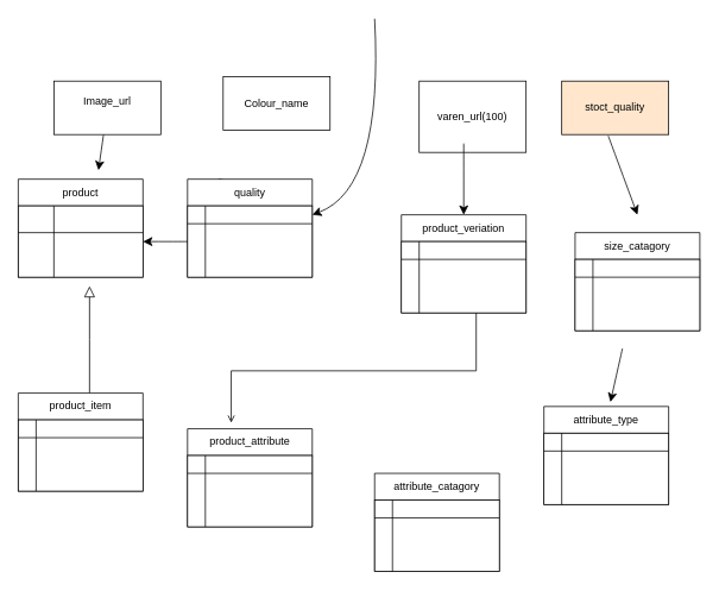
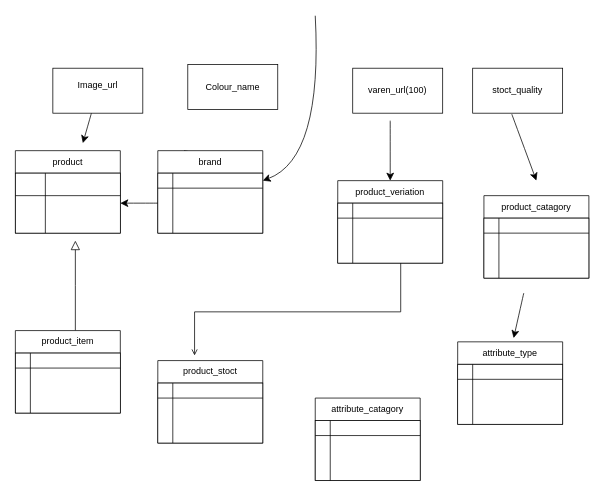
- <mxCell id="8" value="Image_url&lt;div&gt;&lt;br&gt;&lt;/div&gt;" style="rounded=0;whiteSpace=wrap;html=1;" vertex="1" parent="1"><mxGeometry x="60" y="90" width="120" height="60" as="geometry" /></mxCell>
+ <mxCell id="8" value="Image_url&lt;div&gt;&lt;br&gt;&lt;/div&gt;" style="rounded=0;whiteSpace=wrap;html=1;" vertex="1" parent="1"><mxGeometry x="70" y="90" width="120" height="60" as="geometry" /></mxCell>
- <mxCell id="9" value="stoct_quality" style="whiteSpace=wrap;html=1;fillColor=#ffe6cc;" vertex="1" parent="1"><mxGeometry x="630" y="90" width="120" height="60" as="geometry" /></mxCell>
+ <mxCell id="9" value="stoct_quality" style="whiteSpace=wrap;html=1;" vertex="1" parent="1"><mxGeometry x="630" y="90" width="120" height="60" as="geometry" /></mxCell>
- <mxCell id="5" value="varen_url(100)" style="rounded=0;whiteSpace=wrap;html=1;" vertex="1" parent="1"><mxGeometry x="470" y="90" width="120" height="80" as="geometry" /></mxCell>
+ <mxCell id="5" value="varen_url(100)" style="rounded=0;whiteSpace=wrap;html=1;" vertex="1" parent="1"><mxGeometry x="470" y="90" width="120" height="60" as="geometry" /></mxCell>
- <mxCell id="29" value="quality" style="swimlane;fontStyle=0;childLayout=stackLayout;horizontal=1;startSize=30;horizontalStack=0;resizeParent=1;resizeParentMax=0;resizeLast=0;collapsible=1;marginBottom=0;whiteSpace=wrap;html=1;" vertex="1" parent="1"><mxGeometry x="210" y="200" width="140" height="110" as="geometry" /></mxCell>
+ <mxCell id="29" value="brand" style="swimlane;fontStyle=0;childLayout=stackLayout;horizontal=1;startSize=30;horizontalStack=0;resizeParent=1;resizeParentMax=0;resizeLast=0;collapsible=1;marginBottom=0;whiteSpace=wrap;html=1;" vertex="1" parent="1"><mxGeometry x="210" y="200" width="140" height="110" as="geometry" /></mxCell>
- <mxCell id="16" value="size_catagory" style="swimlane;fontStyle=0;childLayout=stackLayout;horizontal=1;startSize=30;horizontalStack=0;resizeParent=1;resizeParentMax=0;resizeLast=0;collapsible=1;marginBottom=0;whiteSpace=wrap;html=1;" vertex="1" parent="1"><mxGeometry x="645" y="260" width="140" height="110" as="geometry" /></mxCell>
+ <mxCell id="16" value="product_catagory" style="swimlane;fontStyle=0;childLayout=stackLayout;horizontal=1;startSize=30;horizontalStack=0;resizeParent=1;resizeParentMax=0;resizeLast=0;collapsible=1;marginBottom=0;whiteSpace=wrap;html=1;" vertex="1" parent="1"><mxGeometry x="645" y="260" width="140" height="110" as="geometry" /></mxCell>
- <mxCell id="22" value="product_attribute" style="swimlane;fontStyle=0;childLayout=stackLayout;horizontal=1;startSize=30;horizontalStack=0;resizeParent=1;resizeParentMax=0;resizeLast=0;collapsible=1;marginBottom=0;whiteSpace=wrap;html=1;" vertex="1" parent="1"><mxGeometry x="210" y="480" width="140" height="110" as="geometry" /></mxCell>
+ <mxCell id="22" value="product_stoct" style="swimlane;fontStyle=0;childLayout=stackLayout;horizontal=1;startSize=30;horizontalStack=0;resizeParent=1;resizeParentMax=0;resizeLast=0;collapsible=1;marginBottom=0;whiteSpace=wrap;html=1;" vertex="1" parent="1"><mxGeometry x="210" y="480" width="140" height="110" as="geometry" /></mxCell>
